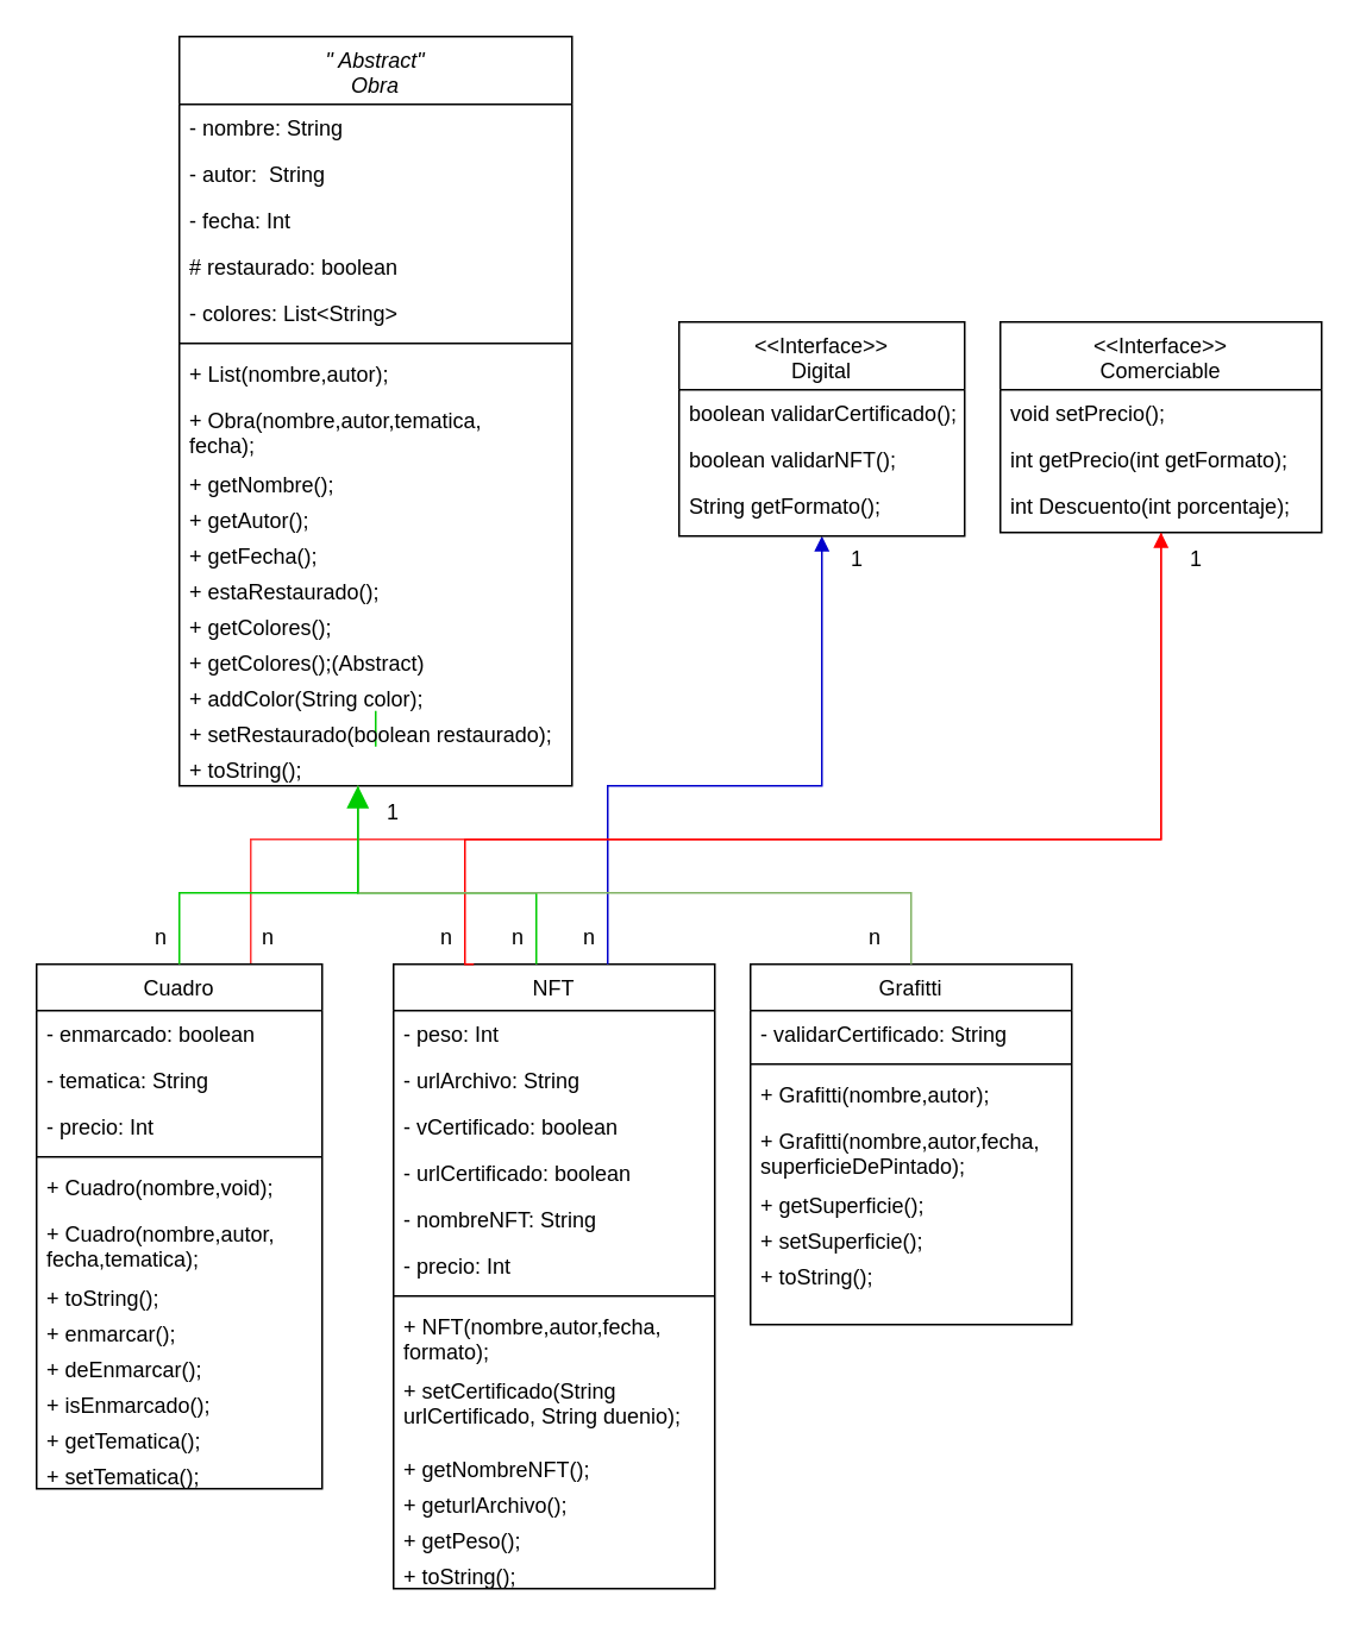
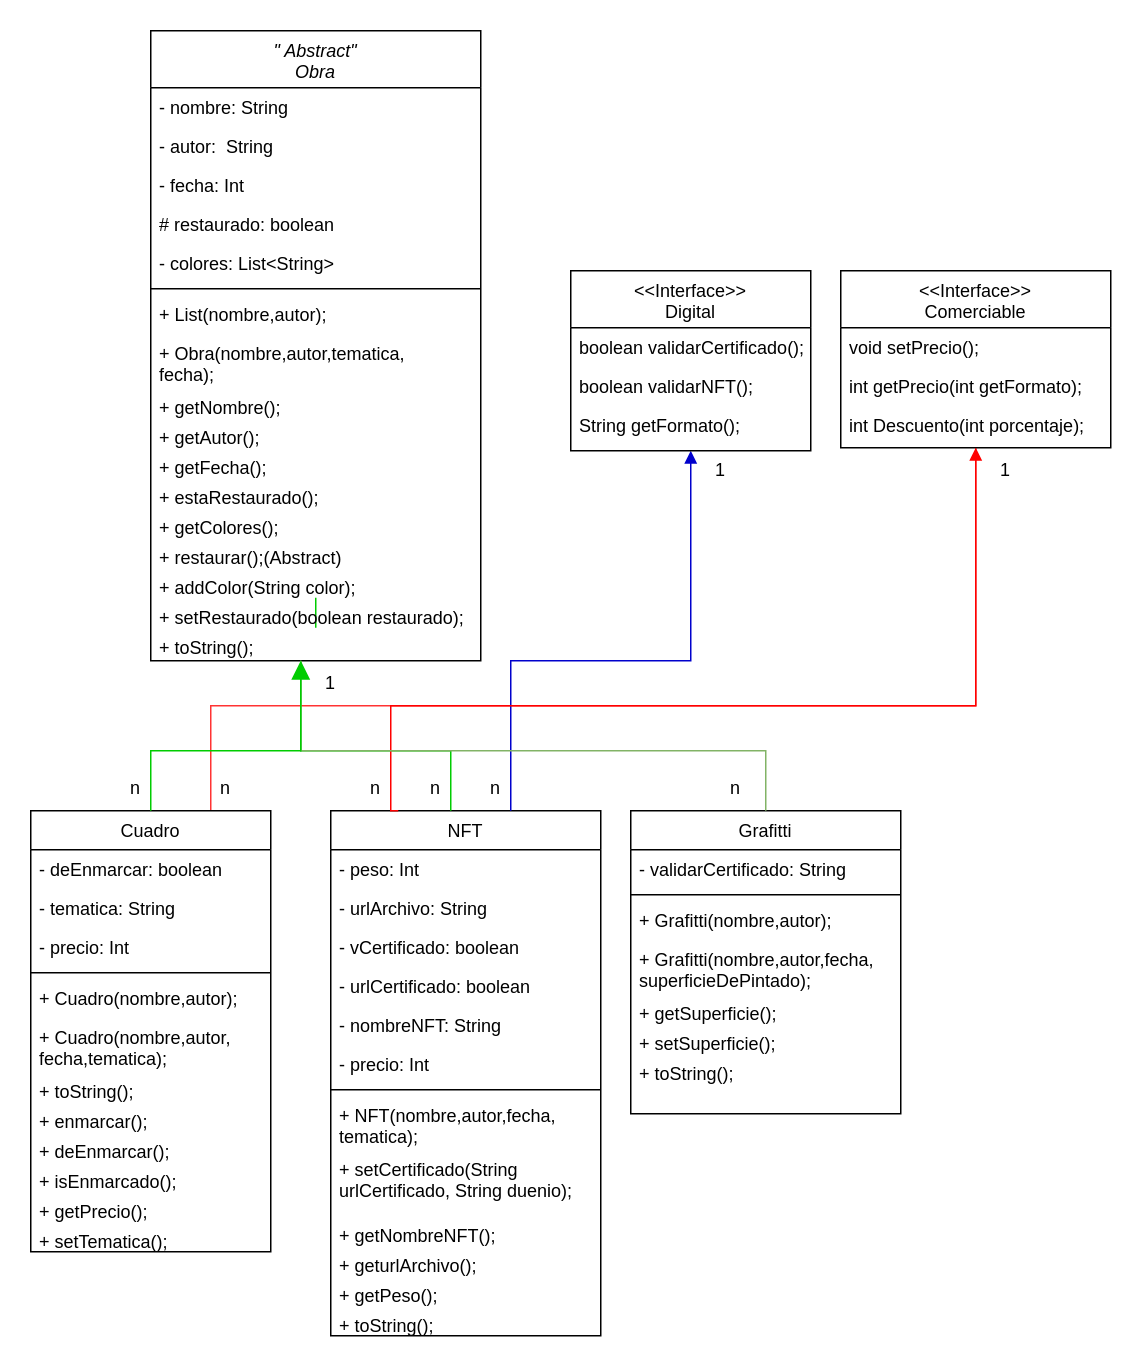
- <mxCell id="16" value="+ getColores();(Abstract)" style="text;align=left;verticalAlign=top;spacingLeft=4;spacingRight=4;overflow=hidden;rotatable=0;points=[[0,0.5],[1,0.5]];portConstraint=eastwest;" parent="2" vertex="1"><mxGeometry y="338" width="220" height="20" as="geometry" /></mxCell>
+ <mxCell id="16" value="+ restaurar();(Abstract)" style="text;align=left;verticalAlign=top;spacingLeft=4;spacingRight=4;overflow=hidden;rotatable=0;points=[[0,0.5],[1,0.5]];portConstraint=eastwest;" parent="2" vertex="1"><mxGeometry y="338" width="220" height="20" as="geometry" /></mxCell>
- <mxCell id="23" value="- enmarcado: boolean" style="text;align=left;verticalAlign=top;spacingLeft=4;spacingRight=4;overflow=hidden;rotatable=0;points=[[0,0.5],[1,0.5]];portConstraint=eastwest;rounded=0;shadow=0;html=0;" parent="22" vertex="1"><mxGeometry y="26" width="160" height="26" as="geometry" /></mxCell>
+ <mxCell id="23" value="- deEnmarcar: boolean" style="text;align=left;verticalAlign=top;spacingLeft=4;spacingRight=4;overflow=hidden;rotatable=0;points=[[0,0.5],[1,0.5]];portConstraint=eastwest;rounded=0;shadow=0;html=0;" parent="22" vertex="1"><mxGeometry y="26" width="160" height="26" as="geometry" /></mxCell>
- <mxCell id="27" value="+ Cuadro(nombre,void);" style="text;align=left;verticalAlign=top;spacingLeft=4;spacingRight=4;overflow=hidden;rotatable=0;points=[[0,0.5],[1,0.5]];portConstraint=eastwest;" parent="22" vertex="1"><mxGeometry y="112" width="160" height="26" as="geometry" /></mxCell>
+ <mxCell id="27" value="+ Cuadro(nombre,autor);" style="text;align=left;verticalAlign=top;spacingLeft=4;spacingRight=4;overflow=hidden;rotatable=0;points=[[0,0.5],[1,0.5]];portConstraint=eastwest;" parent="22" vertex="1"><mxGeometry y="112" width="160" height="26" as="geometry" /></mxCell>
- <mxCell id="43" value="+ NFT(nombre,autor,fecha,&#10;formato);" style="text;align=left;verticalAlign=top;spacingLeft=4;spacingRight=4;overflow=hidden;rotatable=0;points=[[0,0.5],[1,0.5]];portConstraint=eastwest;" parent="35" vertex="1"><mxGeometry y="190" width="180" height="36" as="geometry" /></mxCell>
+ <mxCell id="43" value="+ NFT(nombre,autor,fecha,&#10;tematica);" style="text;align=left;verticalAlign=top;spacingLeft=4;spacingRight=4;overflow=hidden;rotatable=0;points=[[0,0.5],[1,0.5]];portConstraint=eastwest;" parent="35" vertex="1"><mxGeometry y="190" width="180" height="36" as="geometry" /></mxCell>
- <mxCell id="33" value="+ getTematica();" style="text;align=left;verticalAlign=top;spacingLeft=4;spacingRight=4;overflow=hidden;rotatable=0;points=[[0,0.5],[1,0.5]];portConstraint=eastwest;" parent="22" vertex="1"><mxGeometry y="254" width="160" height="20" as="geometry" /></mxCell>
+ <mxCell id="33" value="+ getPrecio();" style="text;align=left;verticalAlign=top;spacingLeft=4;spacingRight=4;overflow=hidden;rotatable=0;points=[[0,0.5],[1,0.5]];portConstraint=eastwest;" parent="22" vertex="1"><mxGeometry y="254" width="160" height="20" as="geometry" /></mxCell>
